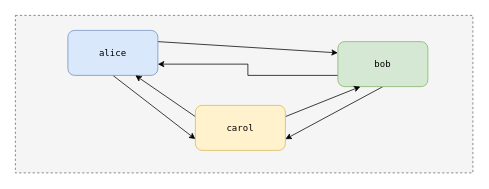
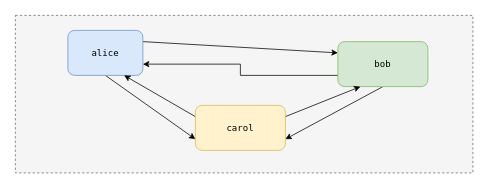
- <mxCell id="5" value="alice" style="rounded=1;whiteSpace=wrap;html=1;fontFamily=DejaVu Sans Mono;fillColor=#dae8fc;strokeColor=#6c8ebf;" vertex="1" parent="1"><mxGeometry x="90" y="40" width="120" height="60" as="geometry" /></mxCell>
+ <mxCell id="5" value="alice" style="rounded=1;whiteSpace=wrap;html=1;fontFamily=DejaVu Sans Mono;fillColor=#dae8fc;strokeColor=#6c8ebf;" vertex="1" parent="1"><mxGeometry x="90" y="40" width="100" height="60" as="geometry" /></mxCell>
